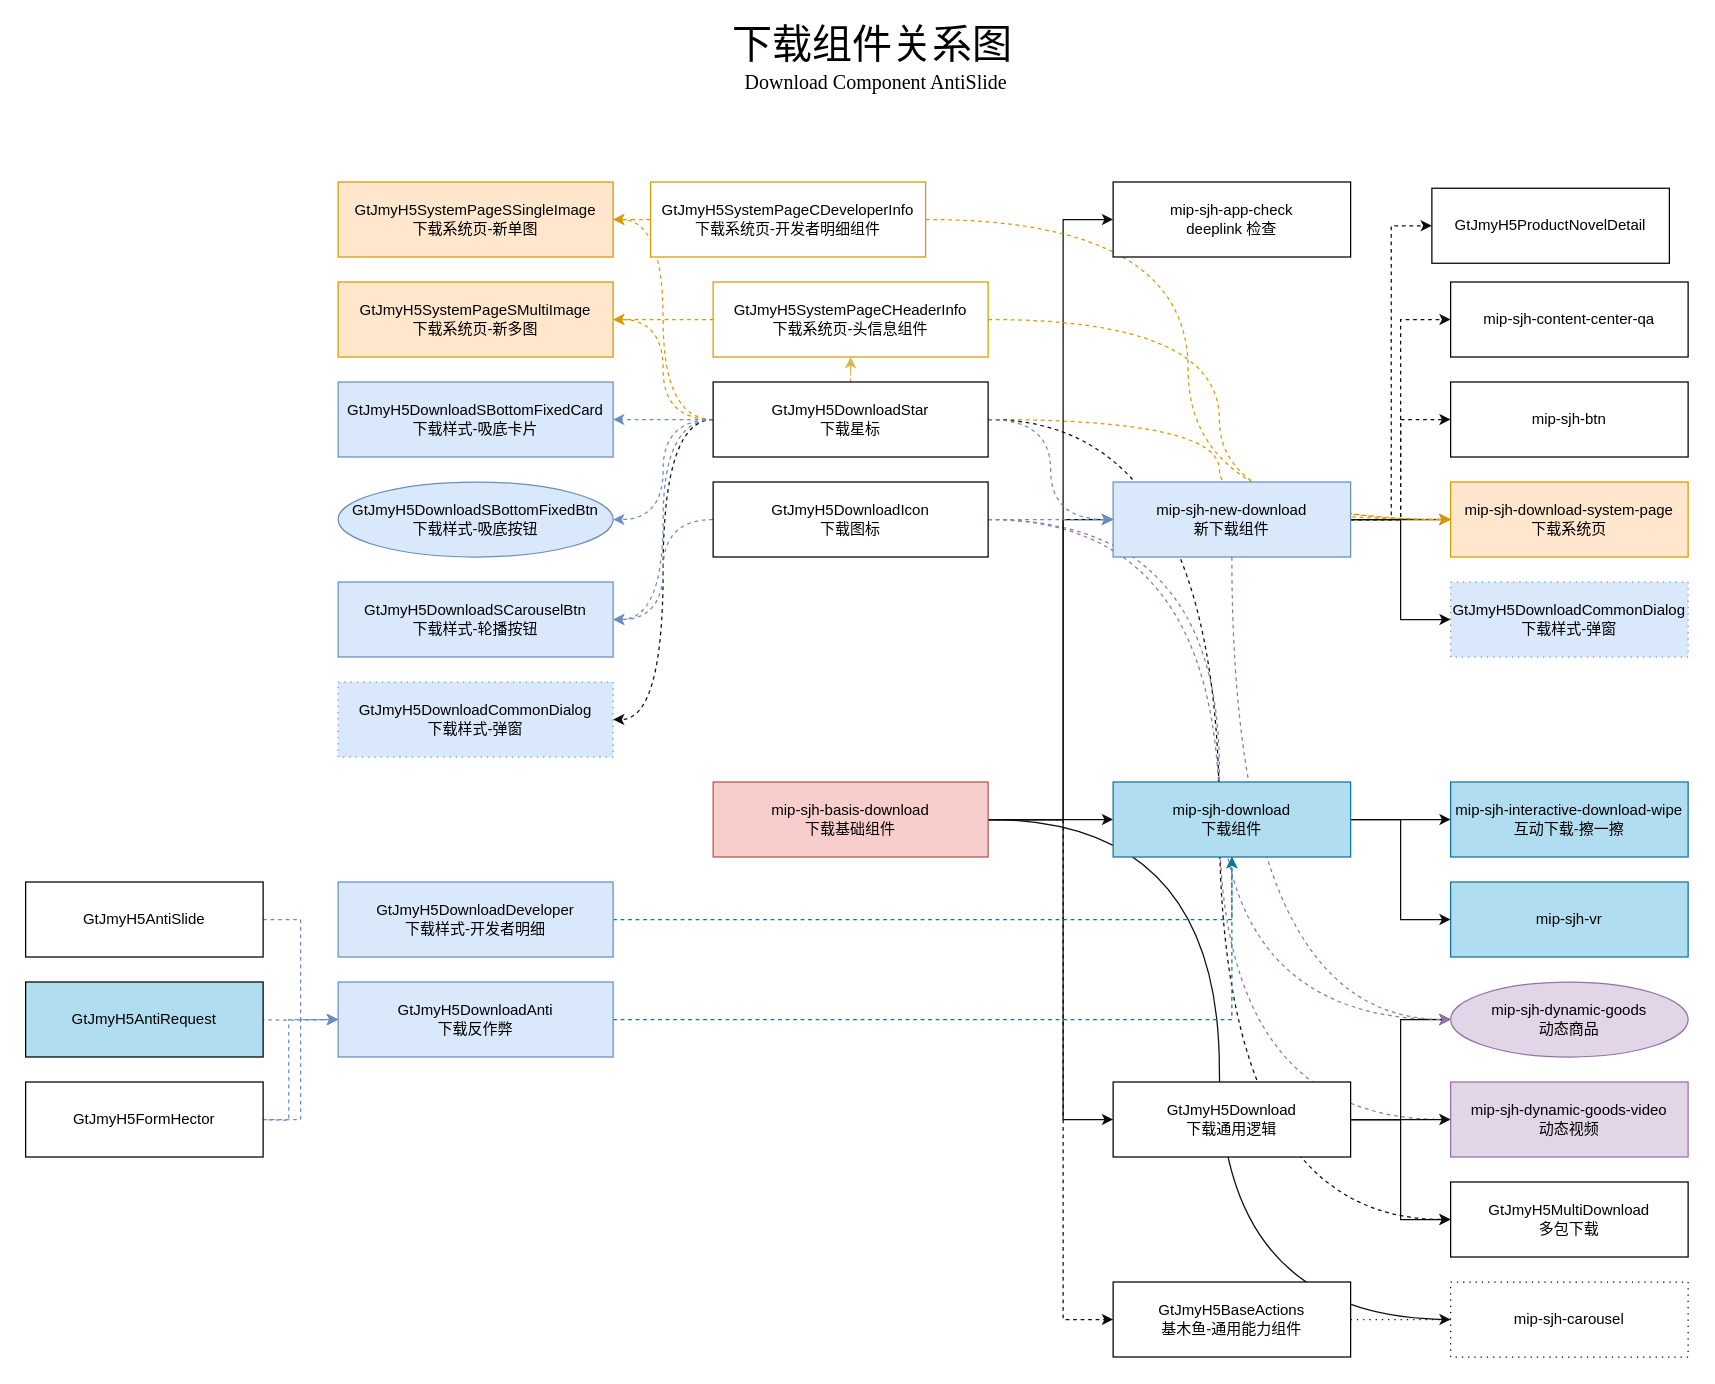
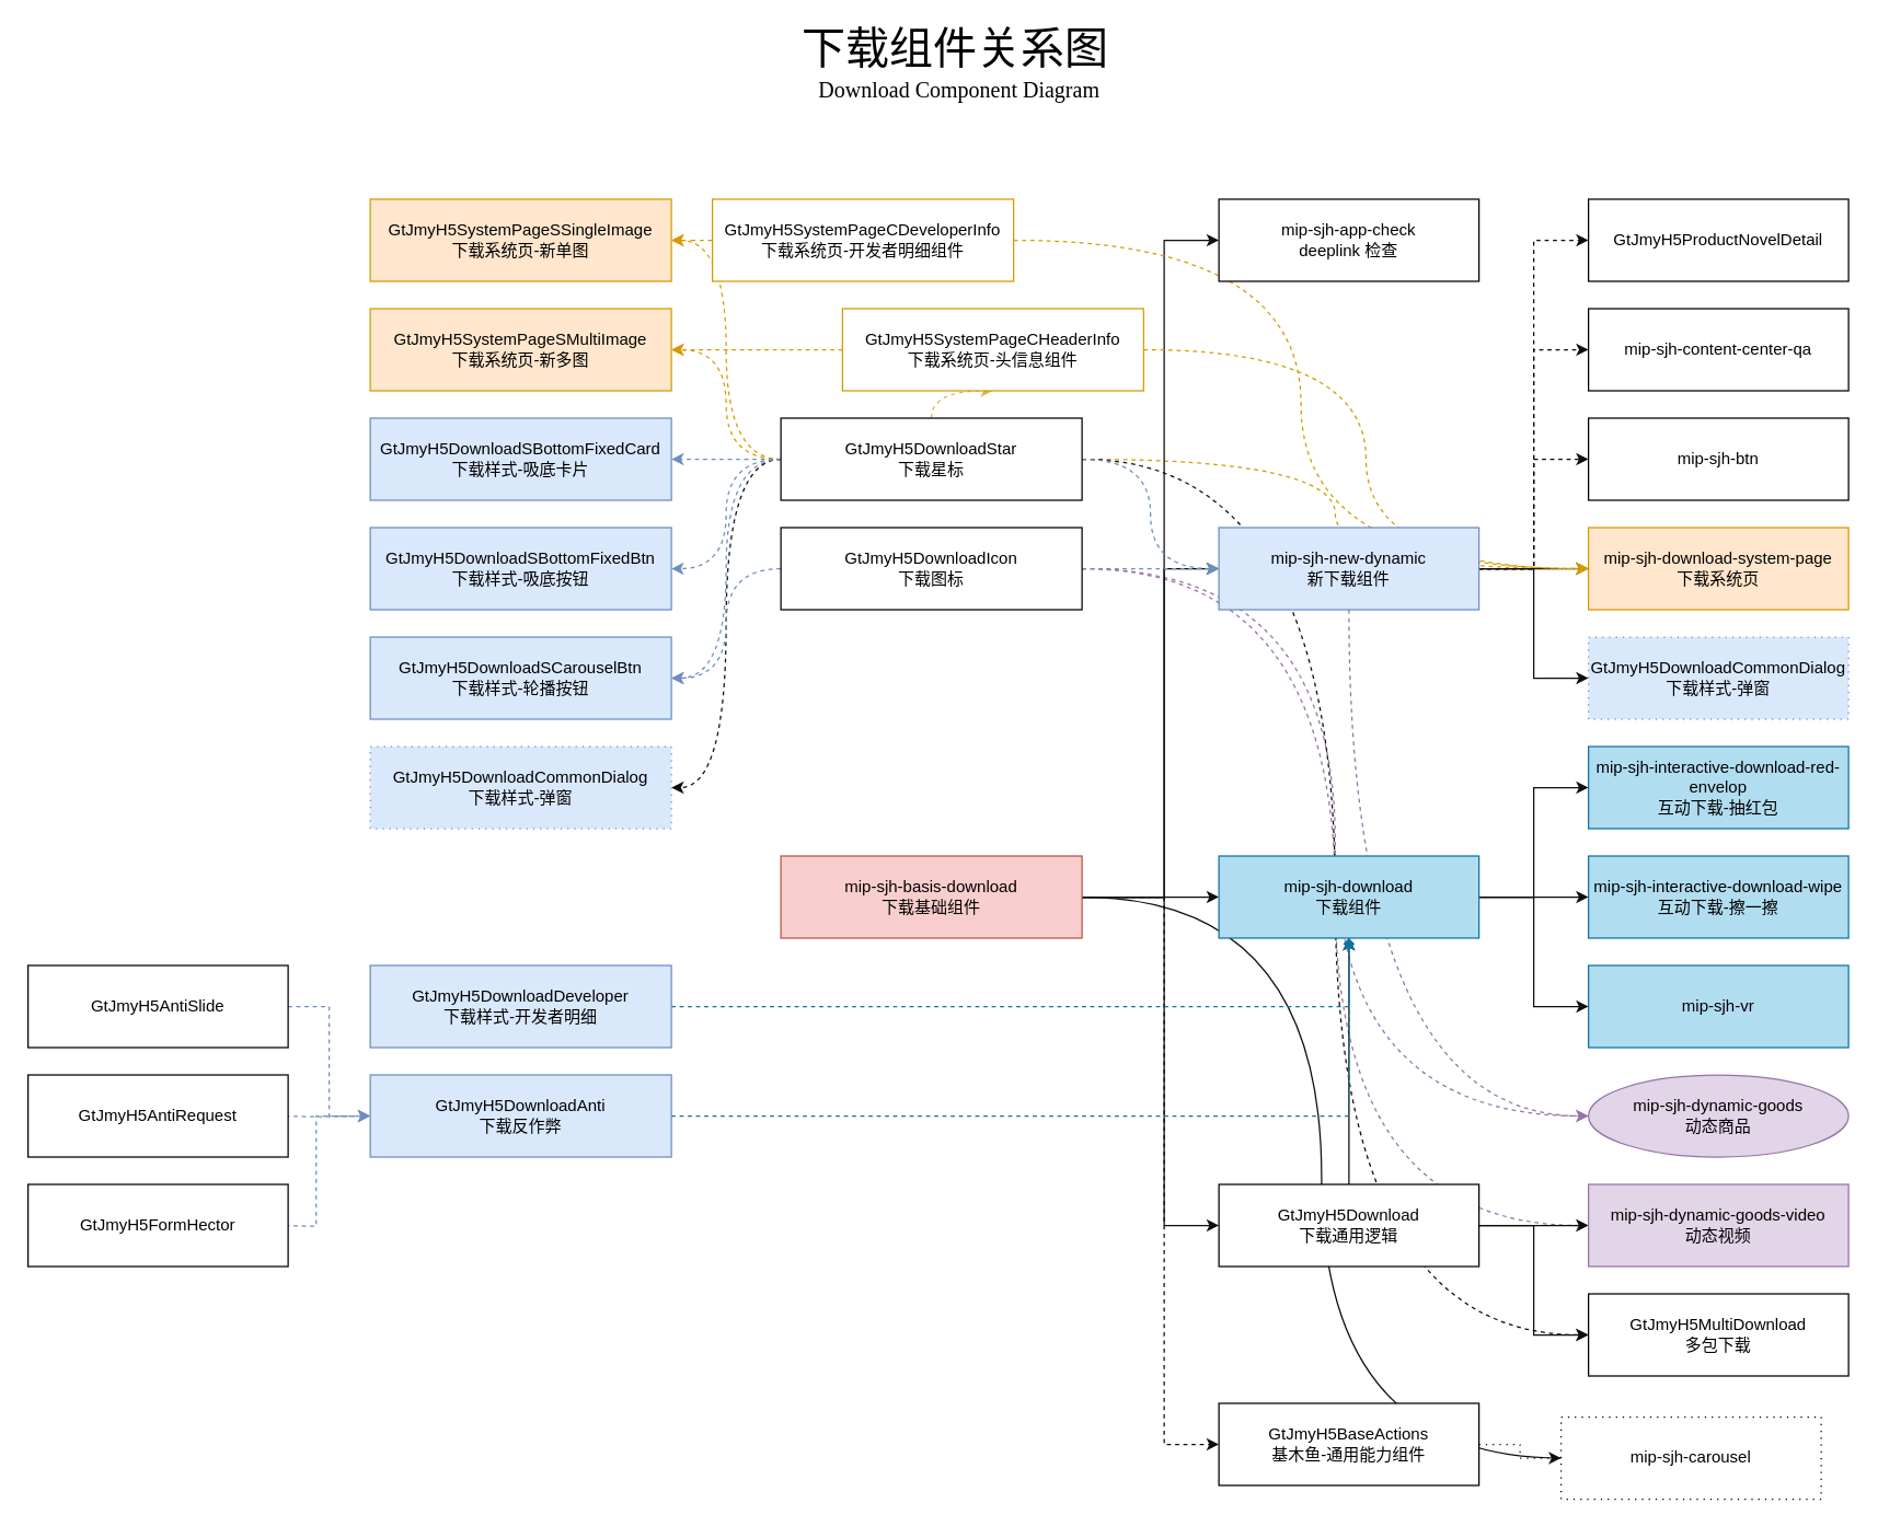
- <mxCell id="79" value="&lt;div&gt;&lt;font style=&quot;font-size: 16px&quot; face=&quot;Comic Sans MS&quot;&gt;Download Component AntiSlide&lt;/font&gt;&lt;/div&gt;" style="text;html=1;align=center;verticalAlign=middle;resizable=0;points=[];autosize=1;strokeColor=none;fillColor=none;fontSize=32;rounded=0;" vertex="1" parent="1"><mxGeometry x="580" y="35" width="240" height="50" as="geometry" /></mxCell>
+ <mxCell id="79" value="&lt;div&gt;&lt;font style=&quot;font-size: 16px&quot; face=&quot;Comic Sans MS&quot;&gt;Download Component Diagram&lt;/font&gt;&lt;/div&gt;" style="text;html=1;align=center;verticalAlign=middle;resizable=0;points=[];autosize=1;strokeColor=none;fillColor=none;fontSize=32;rounded=0;" vertex="1" parent="1"><mxGeometry x="580" y="35" width="240" height="50" as="geometry" /></mxCell>
- <mxCell id="66" value="GtJmyH5ProductNovelDetail" style="rounded=0;whiteSpace=wrap;html=1;" vertex="1" parent="1"><mxGeometry x="1145" y="150" width="190" height="60" as="geometry" /></mxCell>
+ <mxCell id="66" value="GtJmyH5ProductNovelDetail" style="rounded=0;whiteSpace=wrap;html=1;" vertex="1" parent="1"><mxGeometry x="1160" y="145" width="190" height="60" as="geometry" /></mxCell>
- <mxCell id="72" value="GtJmyH5SystemPageCHeaderInfo&lt;br&gt;下载系统页-头信息组件" style="rounded=0;whiteSpace=wrap;html=1;fillColor=#FFFFFF;strokeColor=#d79b00;" vertex="1" parent="1"><mxGeometry x="570" y="225" width="220" height="60" as="geometry" /></mxCell>
+ <mxCell id="72" value="GtJmyH5SystemPageCHeaderInfo&lt;br&gt;下载系统页-头信息组件" style="rounded=0;whiteSpace=wrap;html=1;fillColor=#FFFFFF;strokeColor=#d79b00;" vertex="1" parent="1"><mxGeometry x="615" y="225" width="220" height="60" as="geometry" /></mxCell>
- <mxCell id="46" value="GtJmyH5DownloadSBottomFixedBtn&lt;br&gt;下载样式-吸底按钮" style="ellipse;whiteSpace=wrap;html=1;fillColor=#dae8fc;strokeColor=#6c8ebf;" vertex="1" parent="1"><mxGeometry x="270" y="385" width="220" height="60" as="geometry" /></mxCell>
+ <mxCell id="46" value="GtJmyH5DownloadSBottomFixedBtn&lt;br&gt;下载样式-吸底按钮" style="rounded=0;whiteSpace=wrap;html=1;fillColor=#dae8fc;strokeColor=#6c8ebf;" vertex="1" parent="1"><mxGeometry x="270" y="385" width="220" height="60" as="geometry" /></mxCell>
- <mxCell id="76" value="mip-sjh-new-download&lt;br&gt;新下载组件" style="rounded=0;whiteSpace=wrap;html=1;fillColor=#dae8fc;strokeColor=#6c8ebf;" vertex="1" parent="1"><mxGeometry x="890" y="385" width="190" height="60" as="geometry" /></mxCell>
+ <mxCell id="76" value="mip-sjh-new-dynamic&lt;br&gt;新下载组件" style="rounded=0;whiteSpace=wrap;html=1;fillColor=#dae8fc;strokeColor=#6c8ebf;" vertex="1" parent="1"><mxGeometry x="890" y="385" width="190" height="60" as="geometry" /></mxCell>
+ <mxCell id="22" value="mip-sjh-interactive-download-red-envelop&lt;br&gt;互动下载-抽红包" style="rounded=0;whiteSpace=wrap;html=1;fillColor=#b1ddf0;strokeColor=#10739e;" vertex="1" parent="1"><mxGeometry x="1160" y="545" width="190" height="60" as="geometry" /></mxCell>
+ <mxCell id="25" style="edgeStyle=orthogonalEdgeStyle;rounded=0;orthogonalLoop=1;jettySize=auto;html=1;strokeColor=#0D0D0D;fillColor=#f5f5f5;jumpStyle=none;jumpSize=10;strokeWidth=1;entryX=0;entryY=0.5;entryDx=0;entryDy=0;" edge="1" parent="1" source="33" target="22"><mxGeometry relative="1" as="geometry" /></mxCell>
- <mxCell id="60" value="GtJmyH5AntiRequest" style="rounded=0;whiteSpace=wrap;html=1;fillColor=#b1ddf0;" vertex="1" parent="1"><mxGeometry x="20" y="785" width="190" height="60" as="geometry" /></mxCell>
+ <mxCell id="60" value="GtJmyH5AntiRequest" style="rounded=0;whiteSpace=wrap;html=1;" vertex="1" parent="1"><mxGeometry x="20" y="785" width="190" height="60" as="geometry" /></mxCell>
- <mxCell id="52" style="edgeStyle=orthogonalEdgeStyle;rounded=0;jumpStyle=none;jumpSize=10;orthogonalLoop=1;jettySize=auto;html=1;entryX=0.5;entryY=1;entryDx=0;entryDy=0;dashed=1;fontFamily=Comic Sans MS;fontSize=16;startArrow=none;startFill=0;strokeColor=#10739e;strokeWidth=1;fillColor=#b1ddf0;" edge="1" parent="1" source="53" target="33"><mxGeometry relative="1" as="geometry" /></mxCell>
+ <mxCell id="52" style="edgeStyle=orthogonalEdgeStyle;rounded=0;jumpStyle=none;jumpSize=10;orthogonalLoop=1;jettySize=auto;html=1;entryX=0.5;entryY=1;entryDx=0;entryDy=0;dashed=1;fontFamily=Comic Sans MS;fontSize=16;startArrow=none;startFill=0;strokeColor=#10739e;strokeWidth=1;fillColor=#b1ddf0;endArrow=diamond;" edge="1" parent="1" source="53" target="33"><mxGeometry relative="1" as="geometry" /></mxCell>
- <mxCell id="14" style="edgeStyle=orthogonalEdgeStyle;rounded=0;jumpStyle=none;jumpSize=10;orthogonalLoop=1;jettySize=auto;html=1;entryX=0;entryY=0.5;entryDx=0;entryDy=0;strokeColor=#0D0D0D;strokeWidth=1;" edge="1" parent="1" source="16" target="23"><mxGeometry relative="1" as="geometry" /></mxCell>
+ <mxCell id="14" style="edgeStyle=orthogonalEdgeStyle;rounded=0;jumpStyle=none;jumpSize=10;orthogonalLoop=1;jettySize=auto;html=1;strokeColor=#0D0D0D;strokeWidth=1;" edge="1" parent="1" source="16" target="33"><mxGeometry relative="1" as="geometry" /></mxCell>
- <mxCell id="61" style="edgeStyle=orthogonalEdgeStyle;rounded=0;jumpStyle=none;jumpSize=10;orthogonalLoop=1;jettySize=auto;html=1;entryX=0;entryY=0.5;entryDx=0;entryDy=0;dashed=1;strokeColor=#6c8ebf;strokeWidth=1;fillColor=#dae8fc;" edge="1" parent="1" source="62" target="53"><mxGeometry relative="1" as="geometry" /></mxCell>
- <mxCell id="19" value="mip-sjh-carousel" style="rounded=0;whiteSpace=wrap;html=1;dashed=1;dashPattern=1 4;" vertex="1" parent="1"><mxGeometry x="1160" y="1025" width="190" height="60" as="geometry" /></mxCell>
+ <mxCell id="19" value="mip-sjh-carousel" style="rounded=0;whiteSpace=wrap;html=1;dashed=1;dashPattern=1 4;" vertex="1" parent="1"><mxGeometry x="1140" y="1035" width="190" height="60" as="geometry" /></mxCell>
